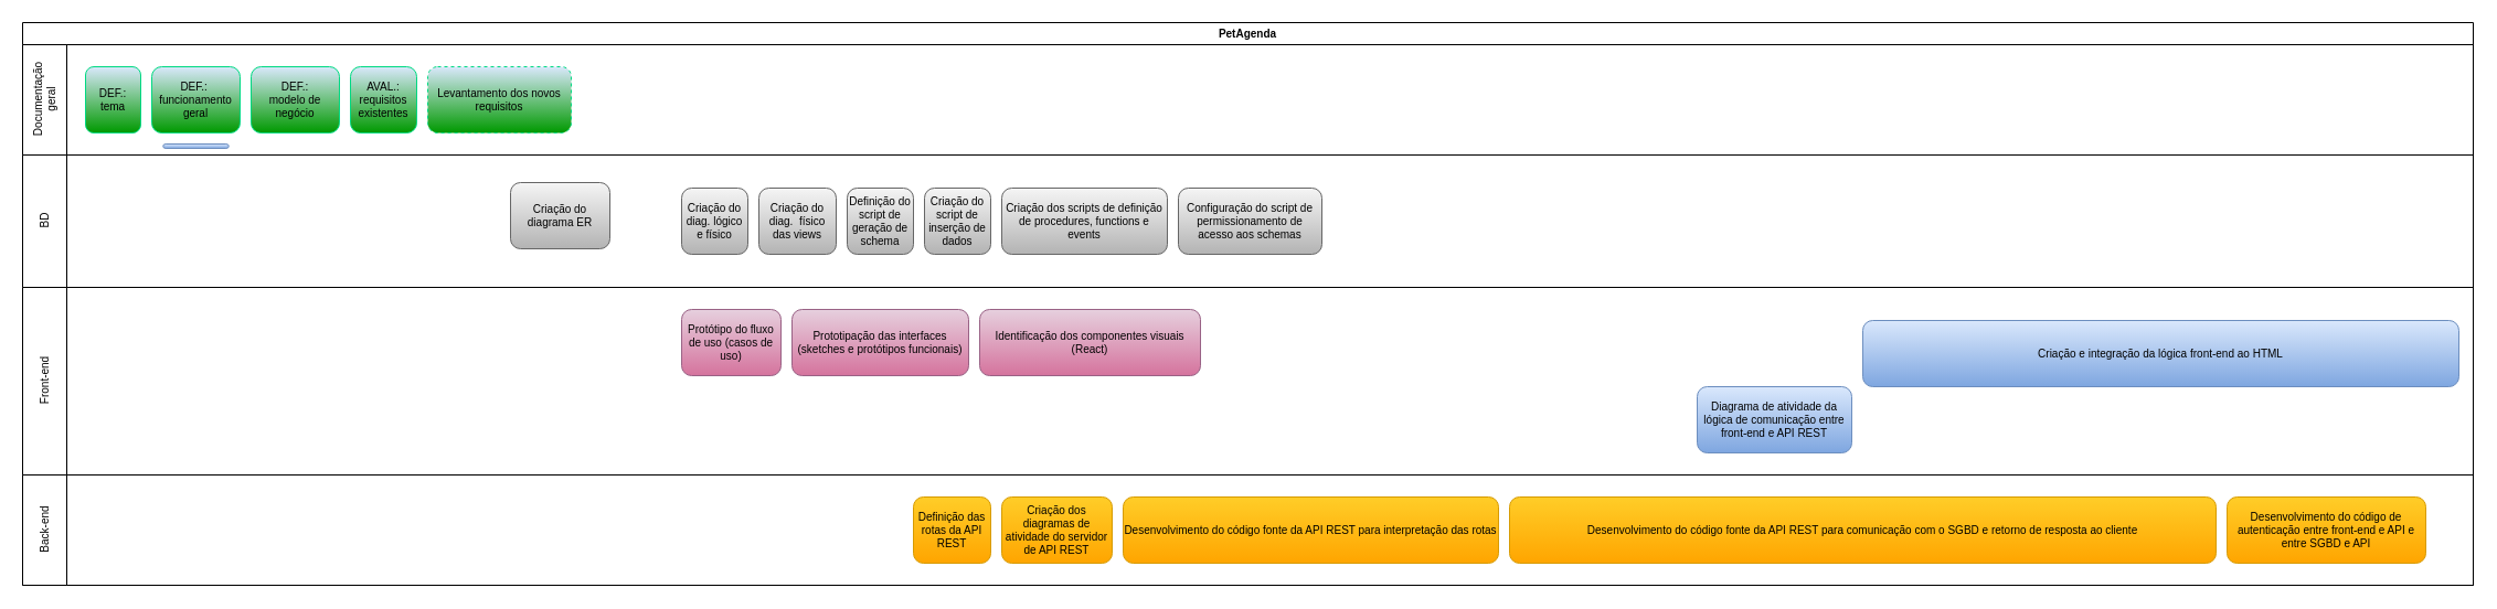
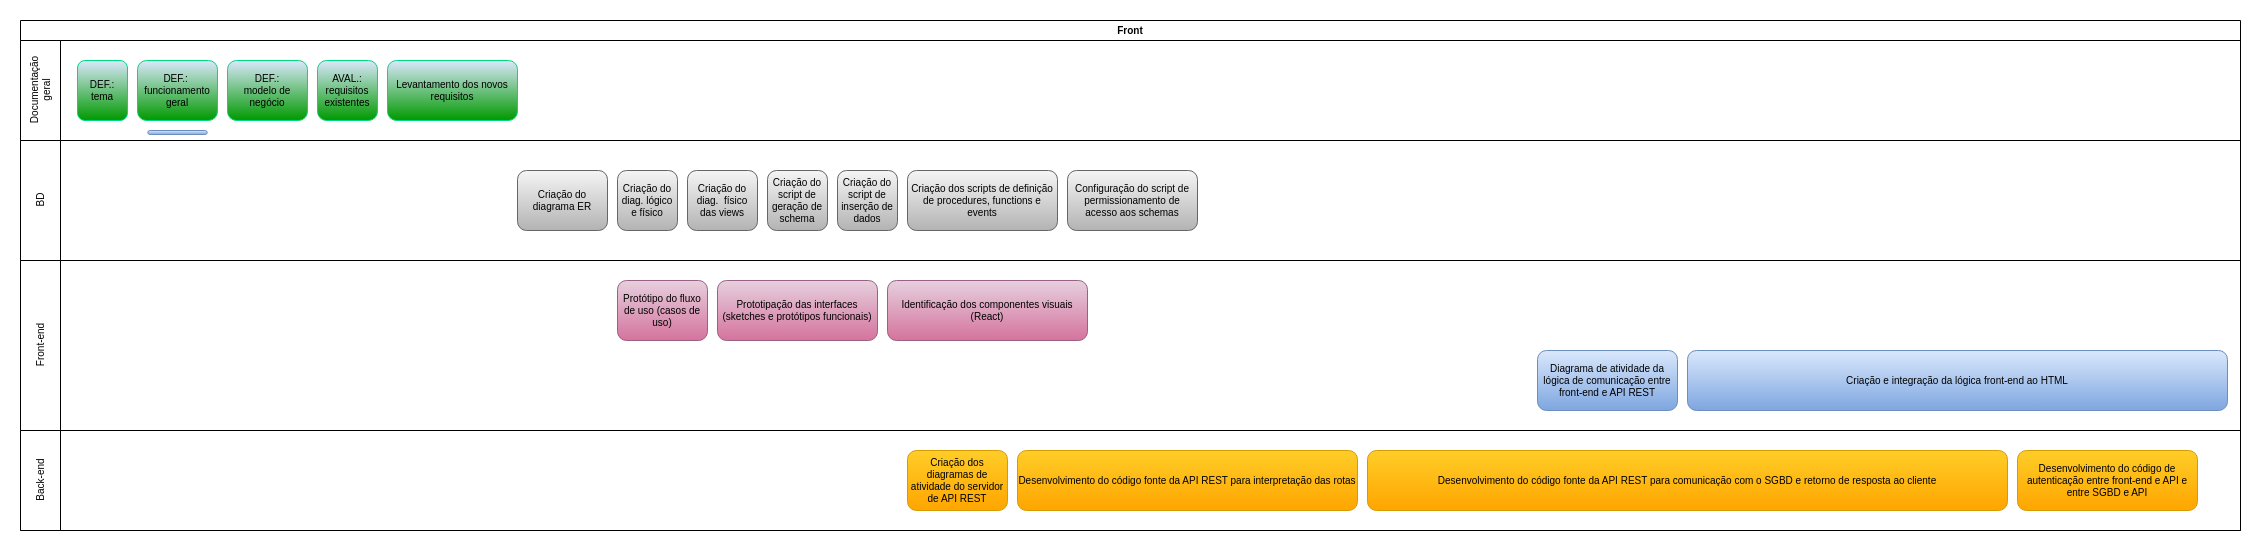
- <mxCell id="2" value="PetAgenda" style="swimlane;html=1;childLayout=stackLayout;resizeParent=1;resizeParentMax=0;horizontal=1;startSize=20;horizontalStack=0;whiteSpace=wrap;fontSize=10;" parent="1" vertex="1"><mxGeometry x="20" y="20" width="2220" height="510" as="geometry" /></mxCell>
+ <mxCell id="2" value="Front" style="swimlane;html=1;childLayout=stackLayout;resizeParent=1;resizeParentMax=0;horizontal=1;startSize=20;horizontalStack=0;whiteSpace=wrap;fontSize=10;" parent="1" vertex="1"><mxGeometry x="20" y="20" width="2220" height="510" as="geometry" /></mxCell>
- <mxCell id="8" value="Levantamento dos novos requisitos" style="rounded=1;whiteSpace=wrap;html=1;fontSize=10;fontStyle=0;fillColor=#dae8fc;strokeColor=#00D982;gradientColor=#009900;textShadow=0;dashed=1;" parent="3" vertex="1"><mxGeometry x="367" y="20" width="130" height="60" as="geometry" /></mxCell>
+ <mxCell id="8" value="Levantamento dos novos requisitos" style="rounded=1;whiteSpace=wrap;html=1;fontSize=10;fontStyle=0;fillColor=#dae8fc;strokeColor=#00D982;gradientColor=#009900;textShadow=0;" parent="3" vertex="1"><mxGeometry x="367" y="20" width="130" height="60" as="geometry" /></mxCell>
- <mxCell id="11" value="Criação do diagrama ER" style="rounded=1;whiteSpace=wrap;html=1;fontSize=10;fillColor=#f5f5f5;strokeColor=#666666;gradientColor=#b3b3b3;textShadow=0;" parent="10" vertex="1"><mxGeometry x="442" y="25" width="90" height="60" as="geometry" /></mxCell>
+ <mxCell id="11" value="Criação do diagrama ER" style="rounded=1;whiteSpace=wrap;html=1;fontSize=10;fillColor=#f5f5f5;strokeColor=#666666;gradientColor=#b3b3b3;textShadow=0;" parent="10" vertex="1"><mxGeometry x="497" y="30" width="90" height="60" as="geometry" /></mxCell>
- <mxCell id="14" value="Definição do script de geração de schema" style="rounded=1;whiteSpace=wrap;html=1;fontSize=10;fillColor=#f5f5f5;strokeColor=#666666;gradientColor=#b3b3b3;textShadow=0;" parent="10" vertex="1"><mxGeometry x="747" y="30" width="60" height="60" as="geometry" /></mxCell>
+ <mxCell id="14" value="Criação do script de geração de schema" style="rounded=1;whiteSpace=wrap;html=1;fontSize=10;fillColor=#f5f5f5;strokeColor=#666666;gradientColor=#b3b3b3;textShadow=0;" parent="10" vertex="1"><mxGeometry x="747" y="30" width="60" height="60" as="geometry" /></mxCell>
- <mxCell id="22" value="Criação&amp;nbsp;e integração da lógica front-end ao HTML" style="rounded=1;whiteSpace=wrap;html=1;fontSize=10;fillColor=#dae8fc;strokeColor=#6c8ebf;gradientColor=#7ea6e0;textShadow=0;" parent="18" vertex="1"><mxGeometry x="1667" y="30" width="540" height="60" as="geometry" /></mxCell>
+ <mxCell id="22" value="Criação&amp;nbsp;e integração da lógica front-end ao HTML" style="rounded=1;whiteSpace=wrap;html=1;fontSize=10;fillColor=#dae8fc;strokeColor=#6c8ebf;gradientColor=#7ea6e0;textShadow=0;" parent="18" vertex="1"><mxGeometry x="1667" y="90" width="540" height="60" as="geometry" /></mxCell>
- <mxCell id="25" value="Definição das rotas da API REST" style="rounded=1;whiteSpace=wrap;html=1;fontSize=10;fillColor=#ffcd28;strokeColor=#d79b00;gradientColor=#ffa500;textShadow=0;" parent="24" vertex="1"><mxGeometry x="807" y="20" width="70" height="60" as="geometry" /></mxCell>
